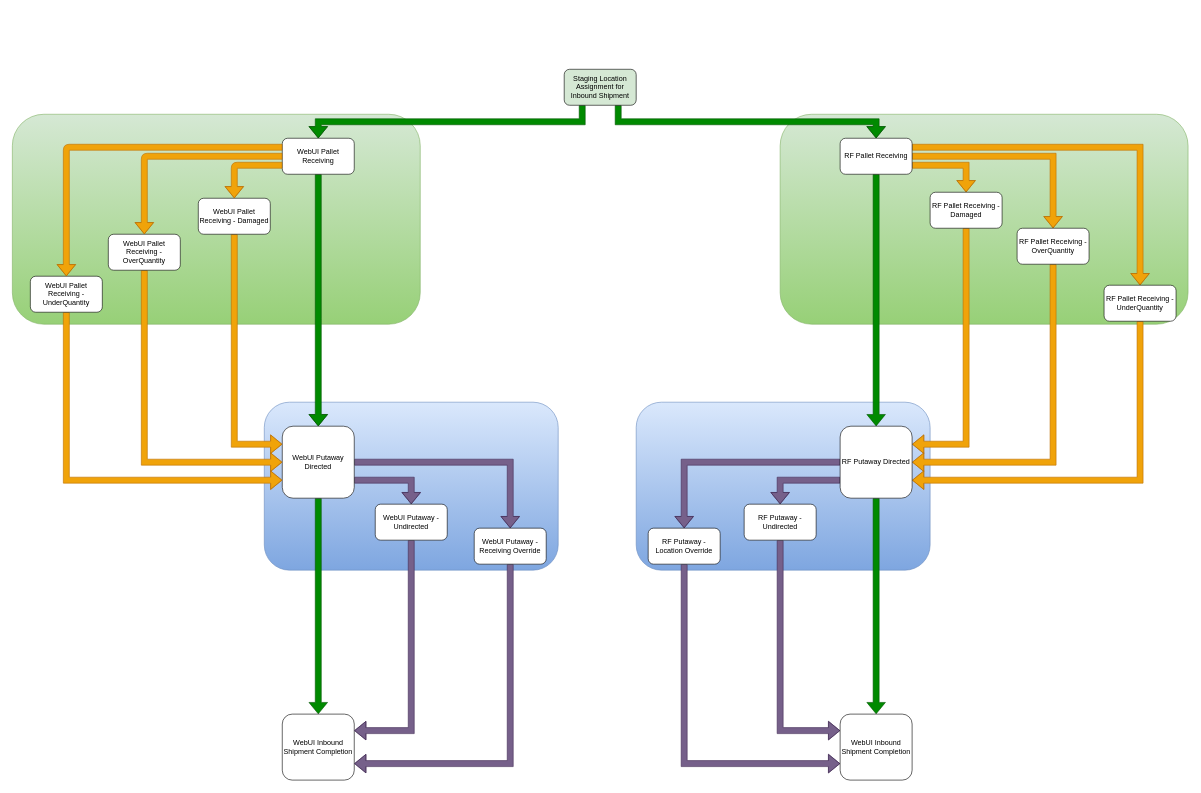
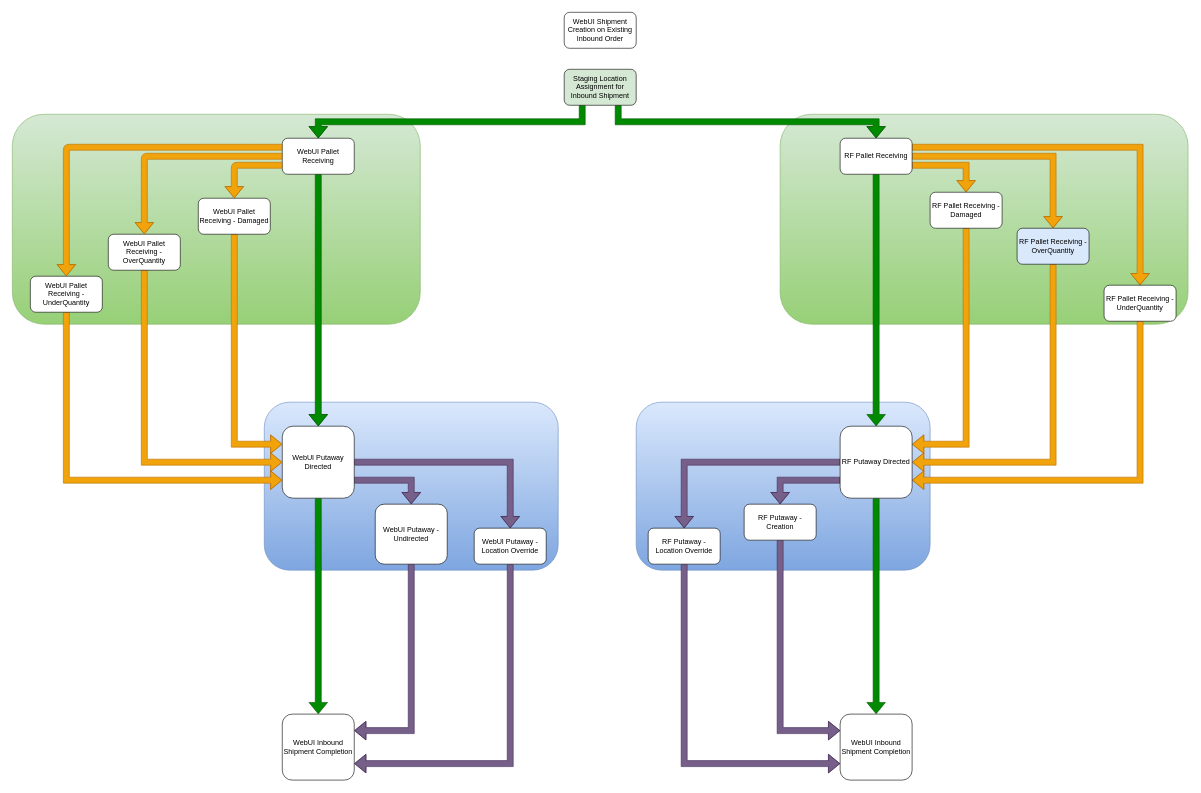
+ <mxCell id="6" value="WebUI Shipment Creation on Existing Inbound Order" style="rounded=1;whiteSpace=wrap;html=1;" parent="1" vertex="1"><mxGeometry x="940" y="20" width="120" height="60" as="geometry" /></mxCell>
- <mxCell id="38" value="RF Pallet Receiving - OverQuantity" style="rounded=1;whiteSpace=wrap;html=1;" vertex="1" parent="1"><mxGeometry x="1695" y="380" width="120" height="60" as="geometry" /></mxCell>
+ <mxCell id="38" value="RF Pallet Receiving - OverQuantity" style="rounded=1;whiteSpace=wrap;html=1;fillColor=#dae8fc;" vertex="1" parent="1"><mxGeometry x="1695" y="380" width="120" height="60" as="geometry" /></mxCell>
- <mxCell id="27" value="WebUI Putaway -Undirected" style="rounded=1;whiteSpace=wrap;html=1;" vertex="1" parent="1"><mxGeometry x="625" y="840" width="120" height="60" as="geometry" /></mxCell>
+ <mxCell id="27" value="WebUI Putaway -Undirected" style="rounded=1;whiteSpace=wrap;html=1;" vertex="1" parent="1"><mxGeometry x="625" y="840" width="120" height="100" as="geometry" /></mxCell>
- <mxCell id="48" value="RF Putaway -Undirected" style="rounded=1;whiteSpace=wrap;html=1;" vertex="1" parent="1"><mxGeometry x="1240" y="840" width="120" height="60" as="geometry" /></mxCell>
+ <mxCell id="48" value="RF Putaway -Creation" style="rounded=1;whiteSpace=wrap;html=1;" vertex="1" parent="1"><mxGeometry x="1240" y="840" width="120" height="60" as="geometry" /></mxCell>
- <mxCell id="29" value="WebUI Putaway - Receiving Override" style="rounded=1;whiteSpace=wrap;html=1;" vertex="1" parent="1"><mxGeometry x="790" y="880" width="120" height="60" as="geometry" /></mxCell>
+ <mxCell id="29" value="WebUI Putaway - Location Override" style="rounded=1;whiteSpace=wrap;html=1;" vertex="1" parent="1"><mxGeometry x="790" y="880" width="120" height="60" as="geometry" /></mxCell>
